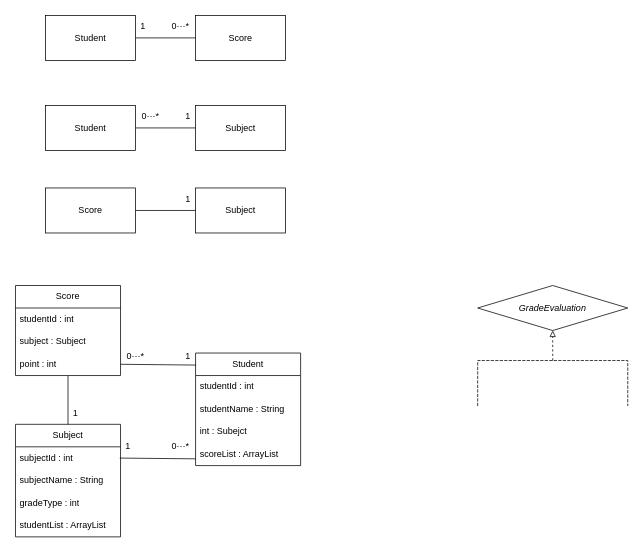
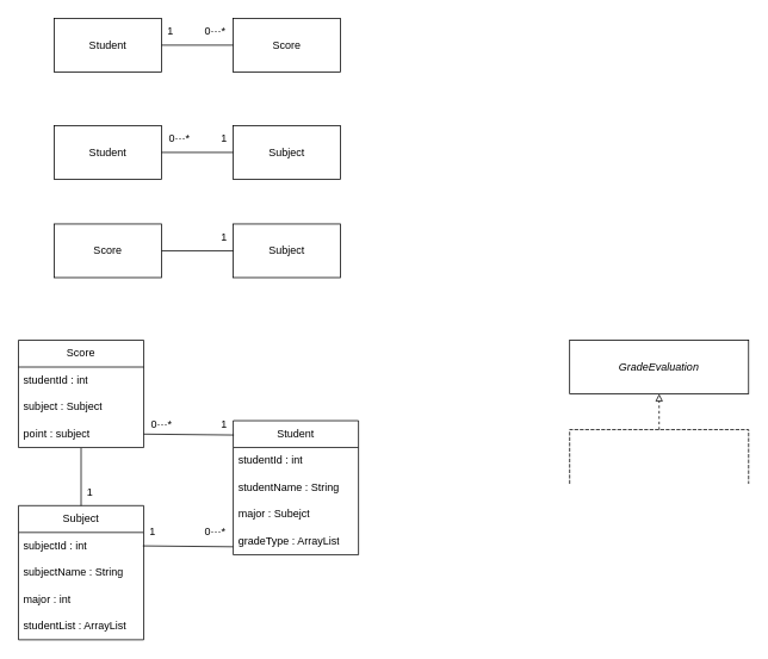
- <mxCell id="38" value="&lt;i&gt;GradeEvaluation&lt;/i&gt;" style="rhombus;whiteSpace=wrap;html=1;" vertex="1" parent="1"><mxGeometry x="636" y="380" width="200" height="60" as="geometry" /></mxCell>
+ <mxCell id="38" value="&lt;i&gt;GradeEvaluation&lt;/i&gt;" style="rounded=0;whiteSpace=wrap;html=1;" vertex="1" parent="1"><mxGeometry x="636" y="380" width="200" height="60" as="geometry" /></mxCell>
- <mxCell id="19" value="point : int" style="text;strokeColor=none;fillColor=none;align=left;verticalAlign=middle;spacingLeft=4;spacingRight=4;overflow=hidden;points=[[0,0.5],[1,0.5]];portConstraint=eastwest;rotatable=0;whiteSpace=wrap;html=1;" vertex="1" parent="16"><mxGeometry y="90" width="140" height="30" as="geometry" /></mxCell>
+ <mxCell id="19" value="point : subject" style="text;strokeColor=none;fillColor=none;align=left;verticalAlign=middle;spacingLeft=4;spacingRight=4;overflow=hidden;points=[[0,0.5],[1,0.5]];portConstraint=eastwest;rotatable=0;whiteSpace=wrap;html=1;" vertex="1" parent="16"><mxGeometry y="90" width="140" height="30" as="geometry" /></mxCell>
- <mxCell id="30" value="int : Subejct" style="text;strokeColor=none;fillColor=none;align=left;verticalAlign=middle;spacingLeft=4;spacingRight=4;overflow=hidden;points=[[0,0.5],[1,0.5]];portConstraint=eastwest;rotatable=0;whiteSpace=wrap;html=1;" vertex="1" parent="27"><mxGeometry y="90" width="140" height="30" as="geometry" /></mxCell>
+ <mxCell id="30" value="major : Subejct" style="text;strokeColor=none;fillColor=none;align=left;verticalAlign=middle;spacingLeft=4;spacingRight=4;overflow=hidden;points=[[0,0.5],[1,0.5]];portConstraint=eastwest;rotatable=0;whiteSpace=wrap;html=1;" vertex="1" parent="27"><mxGeometry y="90" width="140" height="30" as="geometry" /></mxCell>
- <mxCell id="31" value="scoreList : ArrayList" style="text;strokeColor=none;fillColor=none;align=left;verticalAlign=middle;spacingLeft=4;spacingRight=4;overflow=hidden;points=[[0,0.5],[1,0.5]];portConstraint=eastwest;rotatable=0;whiteSpace=wrap;html=1;" vertex="1" parent="27"><mxGeometry y="120" width="140" height="30" as="geometry" /></mxCell>
+ <mxCell id="31" value="gradeType : ArrayList" style="text;strokeColor=none;fillColor=none;align=left;verticalAlign=middle;spacingLeft=4;spacingRight=4;overflow=hidden;points=[[0,0.5],[1,0.5]];portConstraint=eastwest;rotatable=0;whiteSpace=wrap;html=1;" vertex="1" parent="27"><mxGeometry y="120" width="140" height="30" as="geometry" /></mxCell>
- <mxCell id="23" value="gradeType : int" style="text;strokeColor=none;fillColor=none;align=left;verticalAlign=middle;spacingLeft=4;spacingRight=4;overflow=hidden;points=[[0,0.5],[1,0.5]];portConstraint=eastwest;rotatable=0;whiteSpace=wrap;html=1;" vertex="1" parent="20"><mxGeometry y="90" width="140" height="30" as="geometry" /></mxCell>
+ <mxCell id="23" value="major : int" style="text;strokeColor=none;fillColor=none;align=left;verticalAlign=middle;spacingLeft=4;spacingRight=4;overflow=hidden;points=[[0,0.5],[1,0.5]];portConstraint=eastwest;rotatable=0;whiteSpace=wrap;html=1;" vertex="1" parent="20"><mxGeometry y="90" width="140" height="30" as="geometry" /></mxCell>
